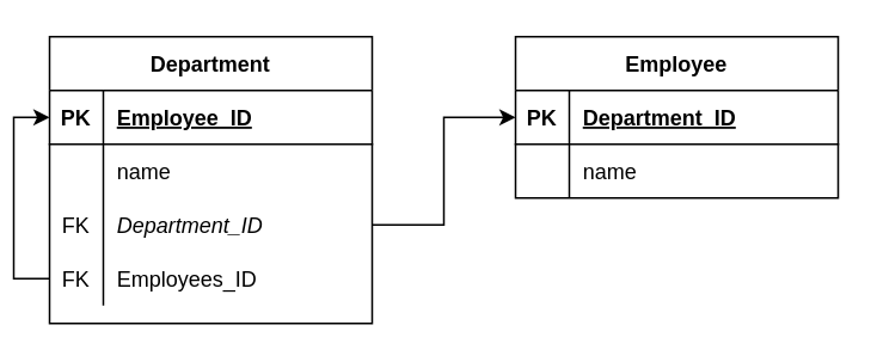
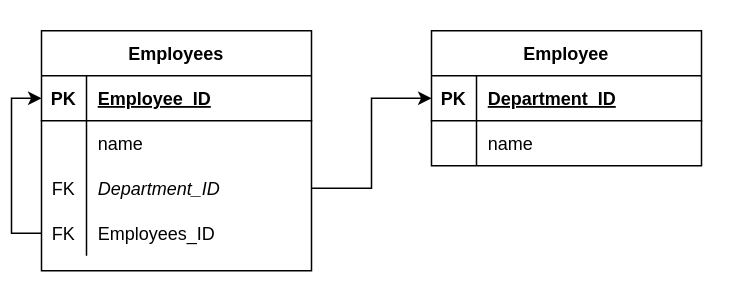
- <mxCell id="2" value="Department" style="shape=table;startSize=30;container=1;collapsible=1;childLayout=tableLayout;fixedRows=1;rowLines=0;fontStyle=1;align=center;resizeLast=1;" vertex="1" parent="1"><mxGeometry x="20" y="20" width="180" height="160" as="geometry" /></mxCell>
+ <mxCell id="2" value="Employees" style="shape=table;startSize=30;container=1;collapsible=1;childLayout=tableLayout;fixedRows=1;rowLines=0;fontStyle=1;align=center;resizeLast=1;" vertex="1" parent="1"><mxGeometry x="20" y="20" width="180" height="160" as="geometry" /></mxCell>
